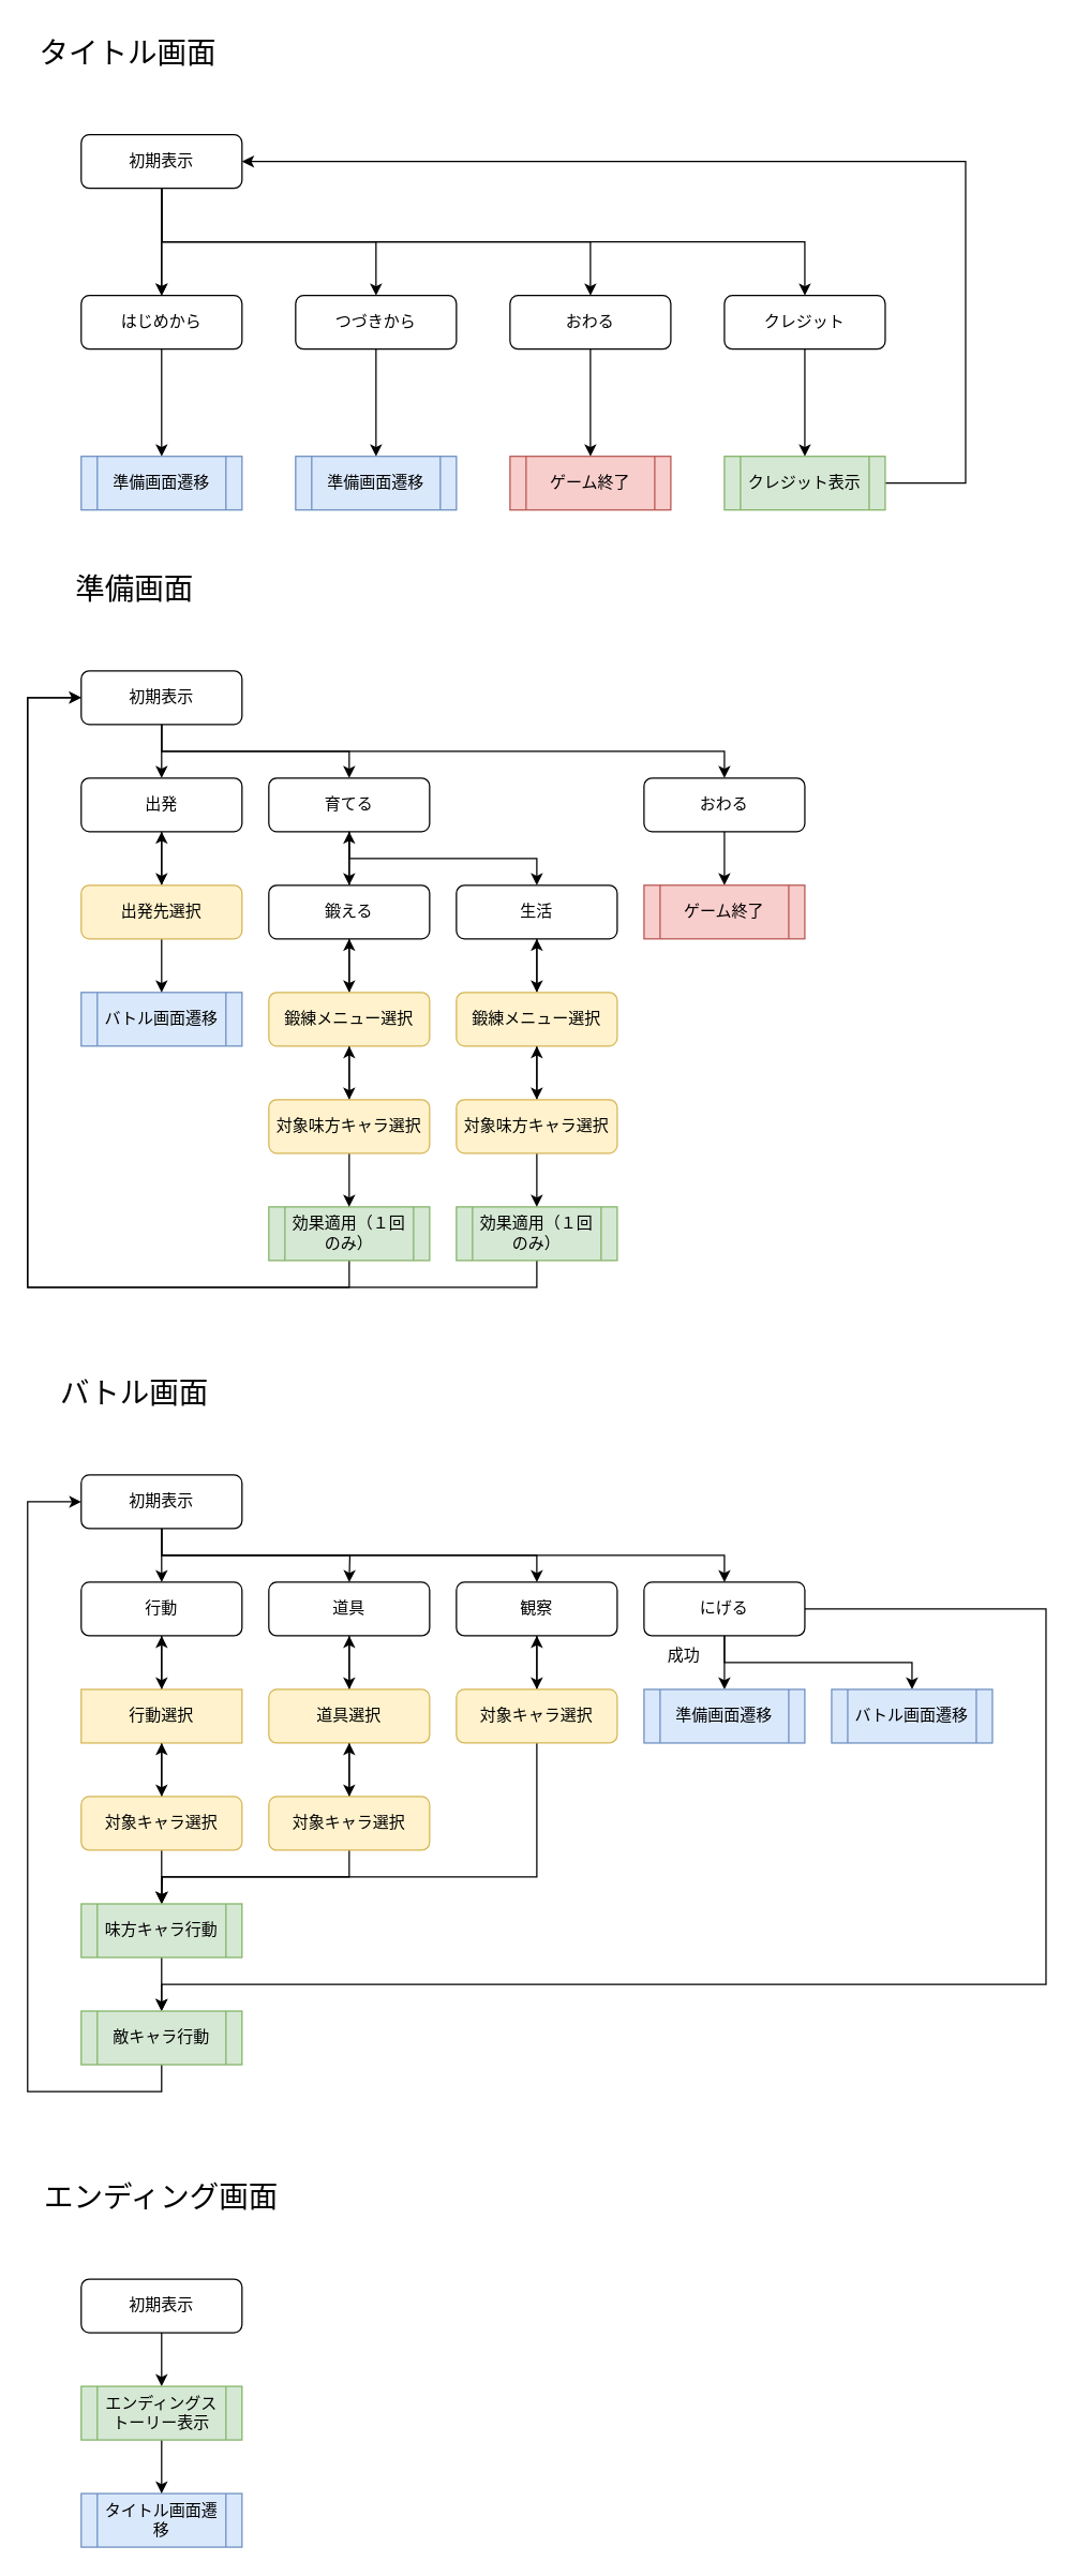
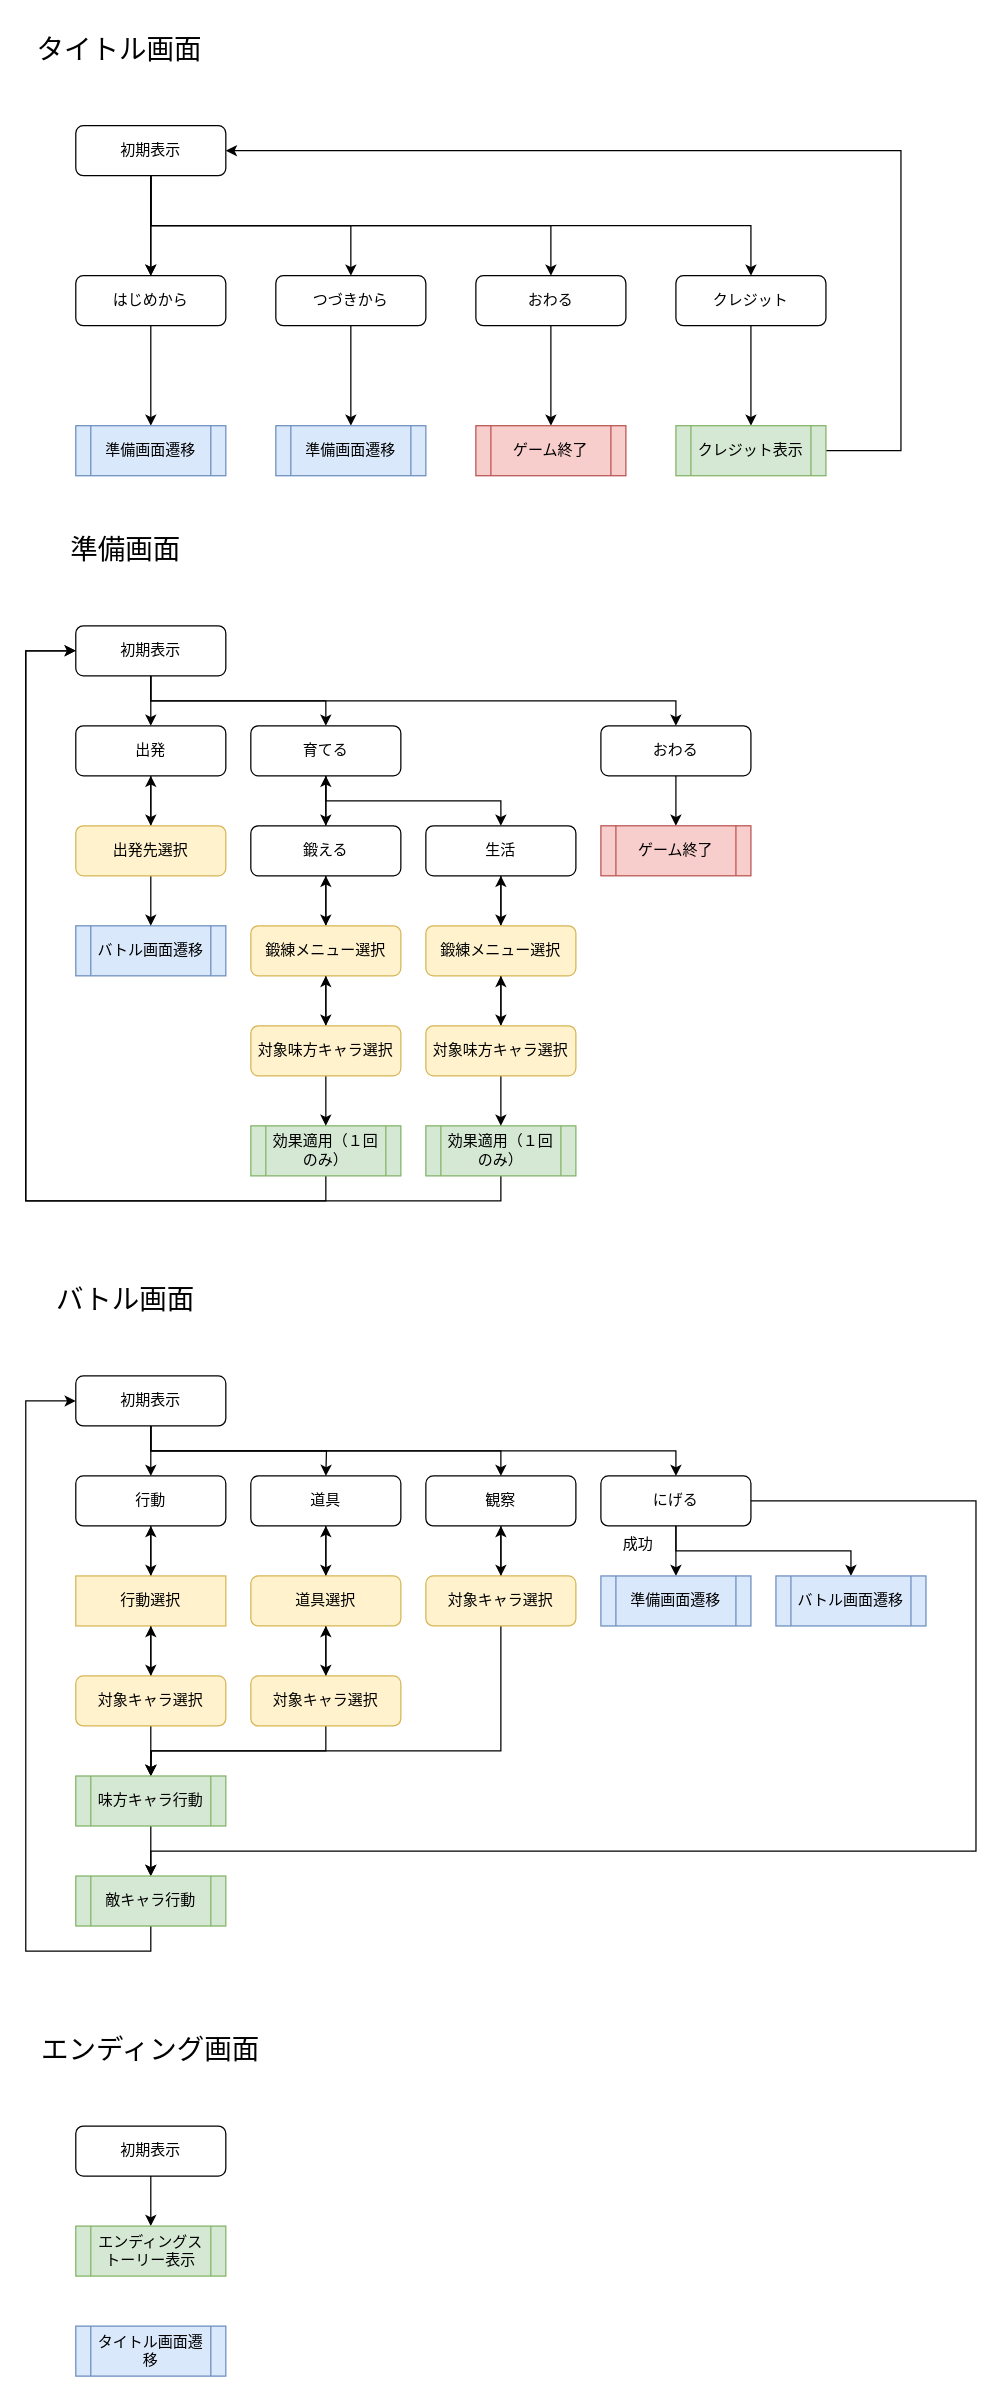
- <mxCell id="103" style="edgeStyle=orthogonalEdgeStyle;rounded=0;orthogonalLoop=1;jettySize=auto;html=1;exitX=0.5;exitY=1;exitDx=0;exitDy=0;entryX=0.5;entryY=0;entryDx=0;entryDy=0;" edge="1" parent="1" source="104" target="102"><mxGeometry relative="1" as="geometry" /></mxCell>
